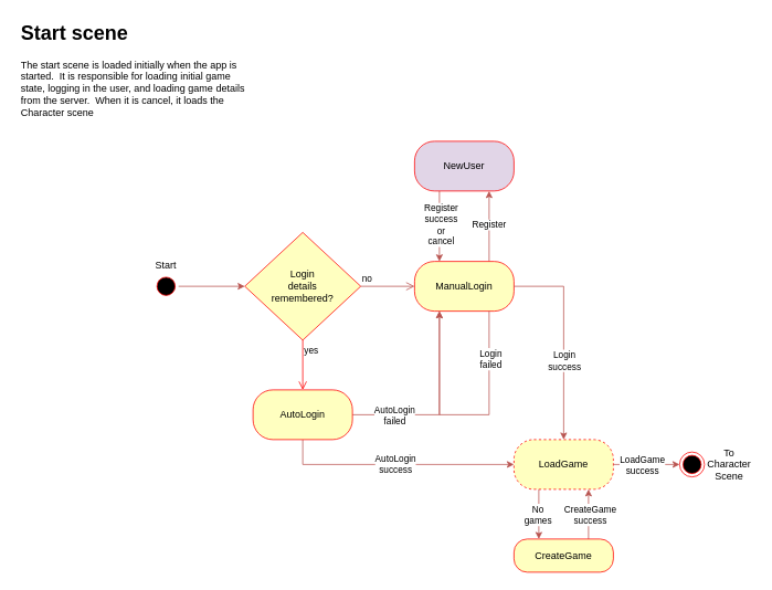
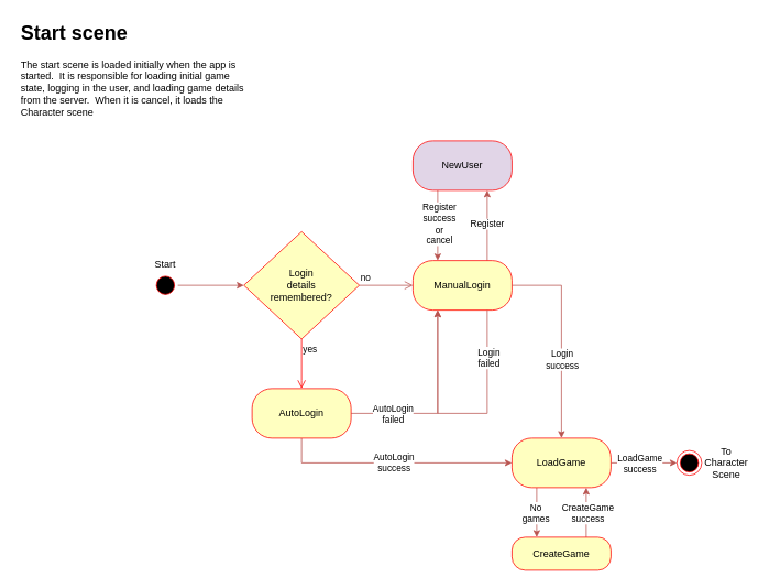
- <mxCell id="26" value="LoadGame" style="rounded=1;whiteSpace=wrap;html=1;arcSize=40;fontColor=#000000;fillColor=#ffffc0;strokeColor=#ff0000;dashed=1;" vertex="1" parent="1"><mxGeometry x="620" y="530" width="120" height="60" as="geometry" /></mxCell>
+ <mxCell id="26" value="LoadGame" style="rounded=1;whiteSpace=wrap;html=1;arcSize=40;fontColor=#000000;fillColor=#ffffc0;strokeColor=#ff0000;" vertex="1" parent="1"><mxGeometry x="620" y="530" width="120" height="60" as="geometry" /></mxCell>
